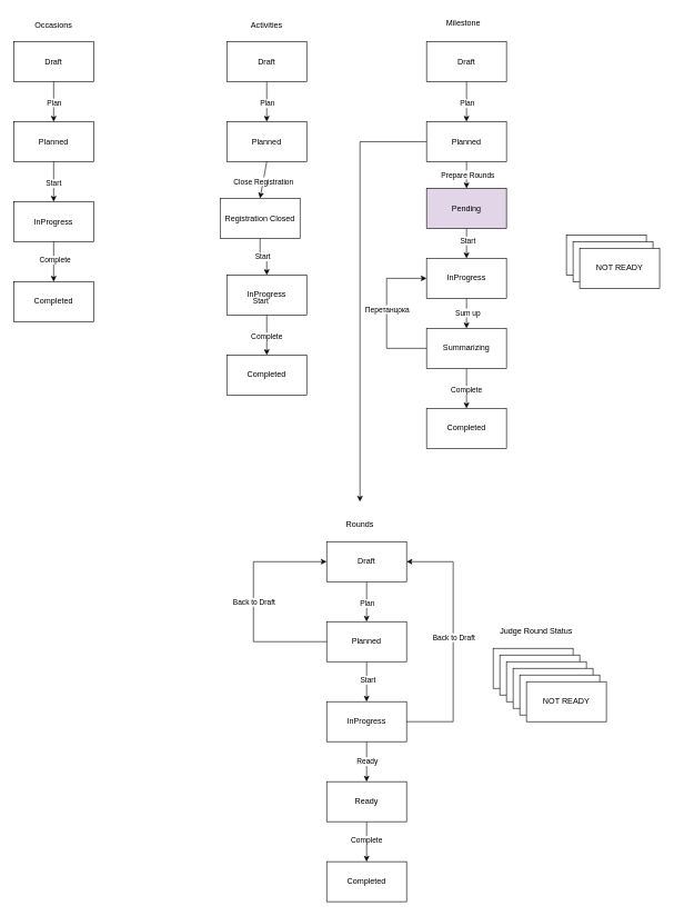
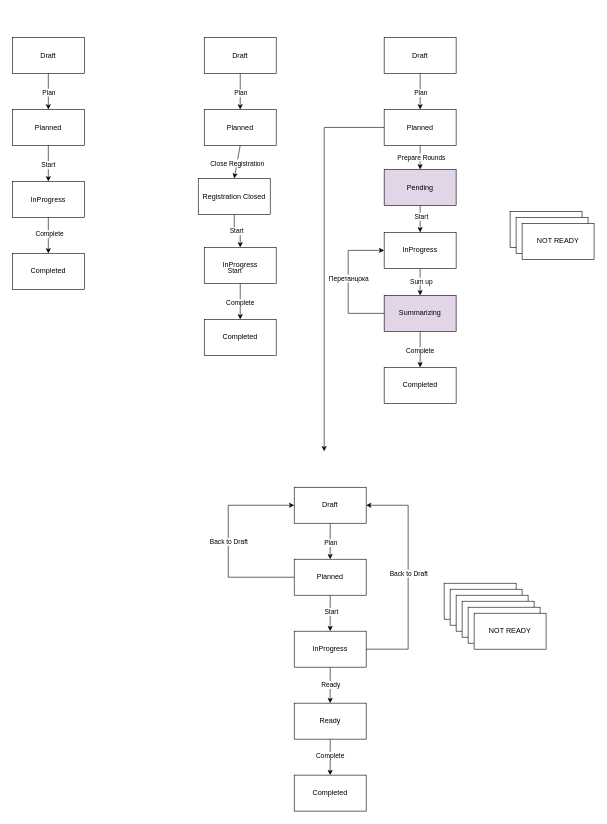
- <mxCell id="21" value="Milestone" style="text;html=1;align=center;verticalAlign=middle;resizable=0;points=[];autosize=1;strokeColor=none;fillColor=none;" vertex="1" parent="1"><mxGeometry x="660" y="20" width="70" height="30" as="geometry" /></mxCell>
- <mxCell id="3" value="Occasions" style="text;html=1;align=center;verticalAlign=middle;whiteSpace=wrap;rounded=0;" vertex="1" parent="1"><mxGeometry x="50" y="22" width="60" height="30" as="geometry" /></mxCell>
- <mxCell id="16" value="Activities" style="text;html=1;align=center;verticalAlign=middle;whiteSpace=wrap;rounded=0;" vertex="1" parent="1"><mxGeometry x="370" y="22" width="60" height="30" as="geometry" /></mxCell>
- <mxCell id="64" value="Summarizing" style="rounded=0;whiteSpace=wrap;html=1;" vertex="1" parent="1"><mxGeometry x="640" y="492" width="120" height="60" as="geometry" /></mxCell>
+ <mxCell id="64" value="Summarizing" style="rounded=0;whiteSpace=wrap;html=1;fillColor=#e1d5e7;" vertex="1" parent="1"><mxGeometry x="640" y="492" width="120" height="60" as="geometry" /></mxCell>
- <mxCell id="40" value="Rounds" style="text;html=1;align=center;verticalAlign=middle;whiteSpace=wrap;rounded=0;" vertex="1" parent="1"><mxGeometry x="510" y="772" width="60" height="30" as="geometry" /></mxCell>
- <mxCell id="50" value="Judge Round Status" style="text;html=1;align=center;verticalAlign=middle;whiteSpace=wrap;rounded=0;" vertex="1" parent="1"><mxGeometry x="740" y="932" width="130" height="30" as="geometry" /></mxCell>
